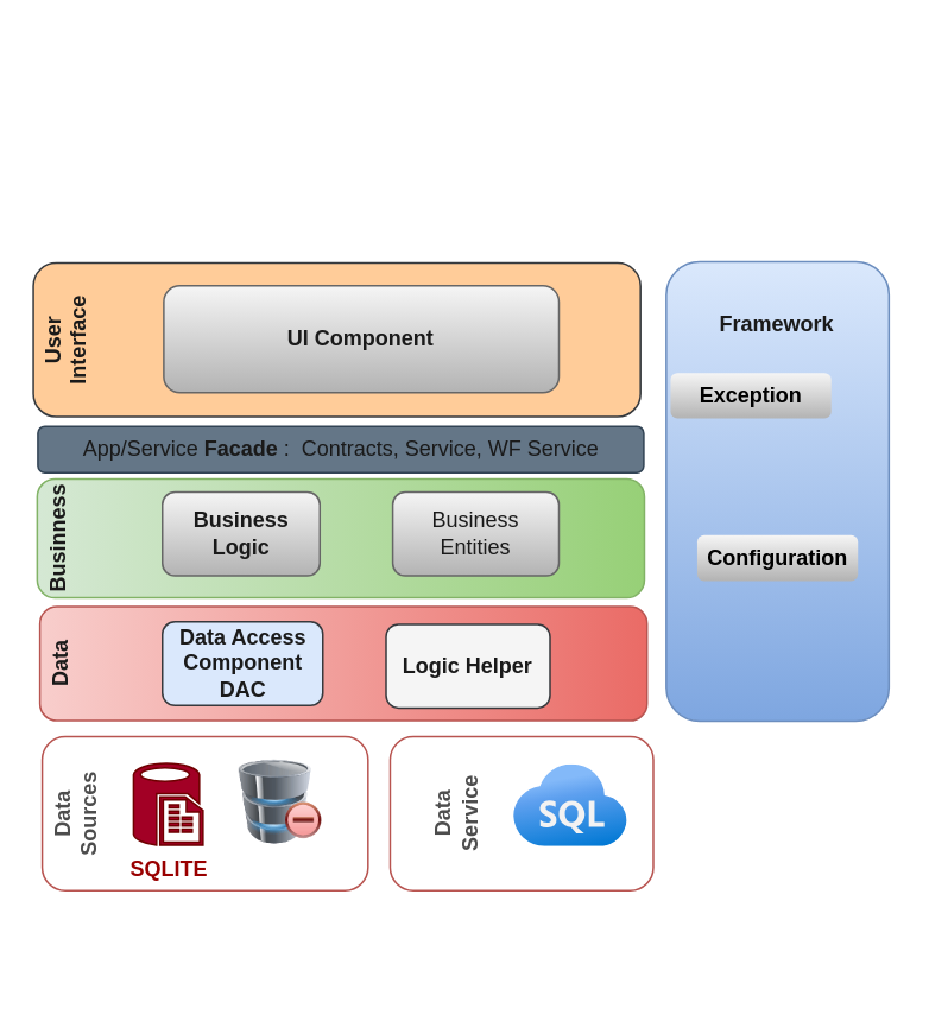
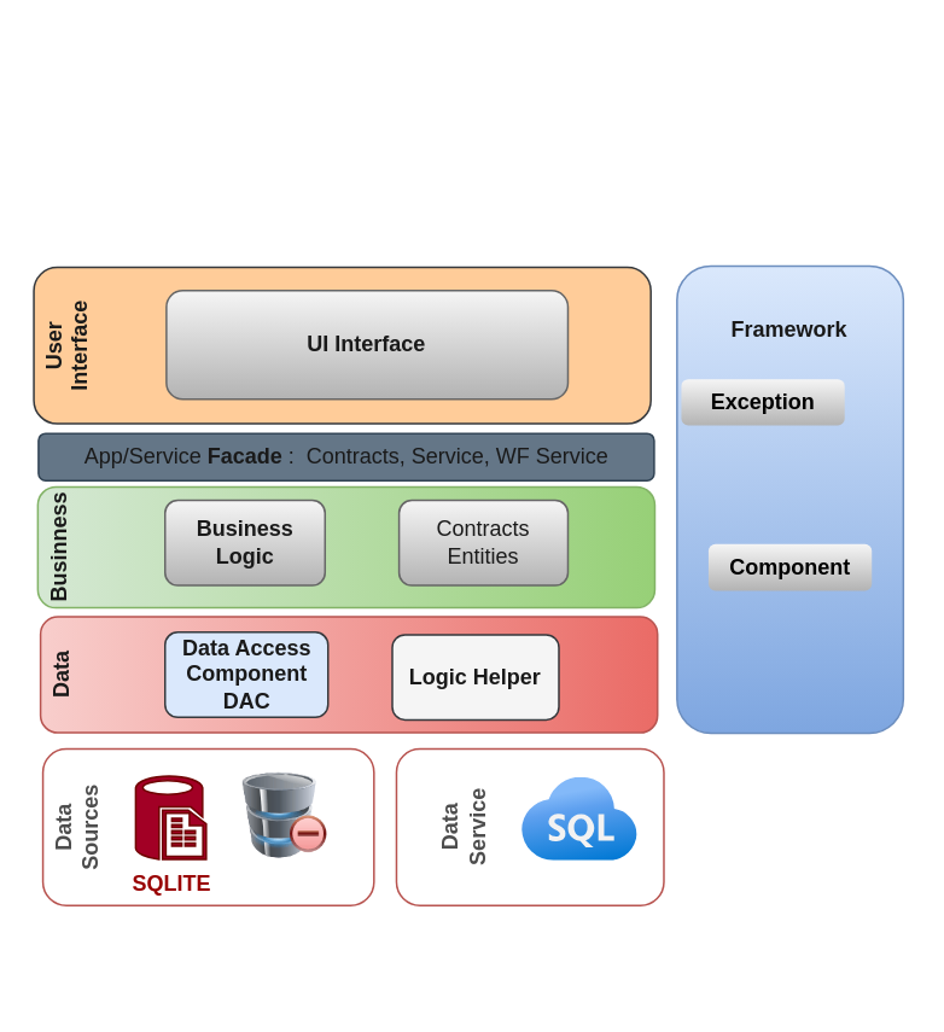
- <mxCell id="15" value="&lt;span style=&quot;color: rgb(26, 26, 26);&quot;&gt;&lt;b&gt;UI Component&lt;/b&gt;&lt;/span&gt;" style="rounded=1;whiteSpace=wrap;html=1;fillColor=#f5f5f5;strokeColor=#666666;gradientColor=#b3b3b3;" vertex="1" parent="1"><mxGeometry x="91.26" y="160" width="221.74" height="60" as="geometry" /></mxCell>
+ <mxCell id="15" value="&lt;span style=&quot;color: rgb(26, 26, 26);&quot;&gt;&lt;b&gt;UI Interface&lt;/b&gt;&lt;/span&gt;" style="rounded=1;whiteSpace=wrap;html=1;fillColor=#f5f5f5;strokeColor=#666666;gradientColor=#b3b3b3;" vertex="1" parent="1"><mxGeometry x="91.26" y="160" width="221.74" height="60" as="geometry" /></mxCell>
- <mxCell id="10" value="&lt;font color=&quot;#1a1a1a&quot;&gt;Business Entities&lt;/font&gt;" style="rounded=1;whiteSpace=wrap;html=1;fillColor=#f5f5f5;strokeColor=#666666;gradientColor=#b3b3b3;" vertex="1" parent="1"><mxGeometry x="219.73" y="275.84" width="93.27" height="47" as="geometry" /></mxCell>
+ <mxCell id="10" value="&lt;font color=&quot;#1a1a1a&quot;&gt;Contracts Entities&lt;/font&gt;" style="rounded=1;whiteSpace=wrap;html=1;fillColor=#f5f5f5;strokeColor=#666666;gradientColor=#b3b3b3;" vertex="1" parent="1"><mxGeometry x="219.73" y="275.84" width="93.27" height="47" as="geometry" /></mxCell>
- <mxCell id="7" value="&lt;div style=&quot;&quot;&gt;&lt;font color=&quot;#000000&quot;&gt;&lt;b&gt;Configuration&lt;/b&gt;&lt;/font&gt;&lt;/div&gt;" style="rounded=1;whiteSpace=wrap;html=1;fillColor=#f5f5f5;strokeColor=none;gradientColor=#b3b3b3;" vertex="1" parent="1"><mxGeometry x="390.63" y="300" width="90.19" height="25.75" as="geometry" /></mxCell>
+ <mxCell id="7" value="&lt;div style=&quot;&quot;&gt;&lt;font color=&quot;#000000&quot;&gt;&lt;b&gt;Component&lt;/b&gt;&lt;/font&gt;&lt;/div&gt;" style="rounded=1;whiteSpace=wrap;html=1;fillColor=#f5f5f5;strokeColor=none;gradientColor=#b3b3b3;" vertex="1" parent="1"><mxGeometry x="390.63" y="300" width="90.19" height="25.75" as="geometry" /></mxCell>
